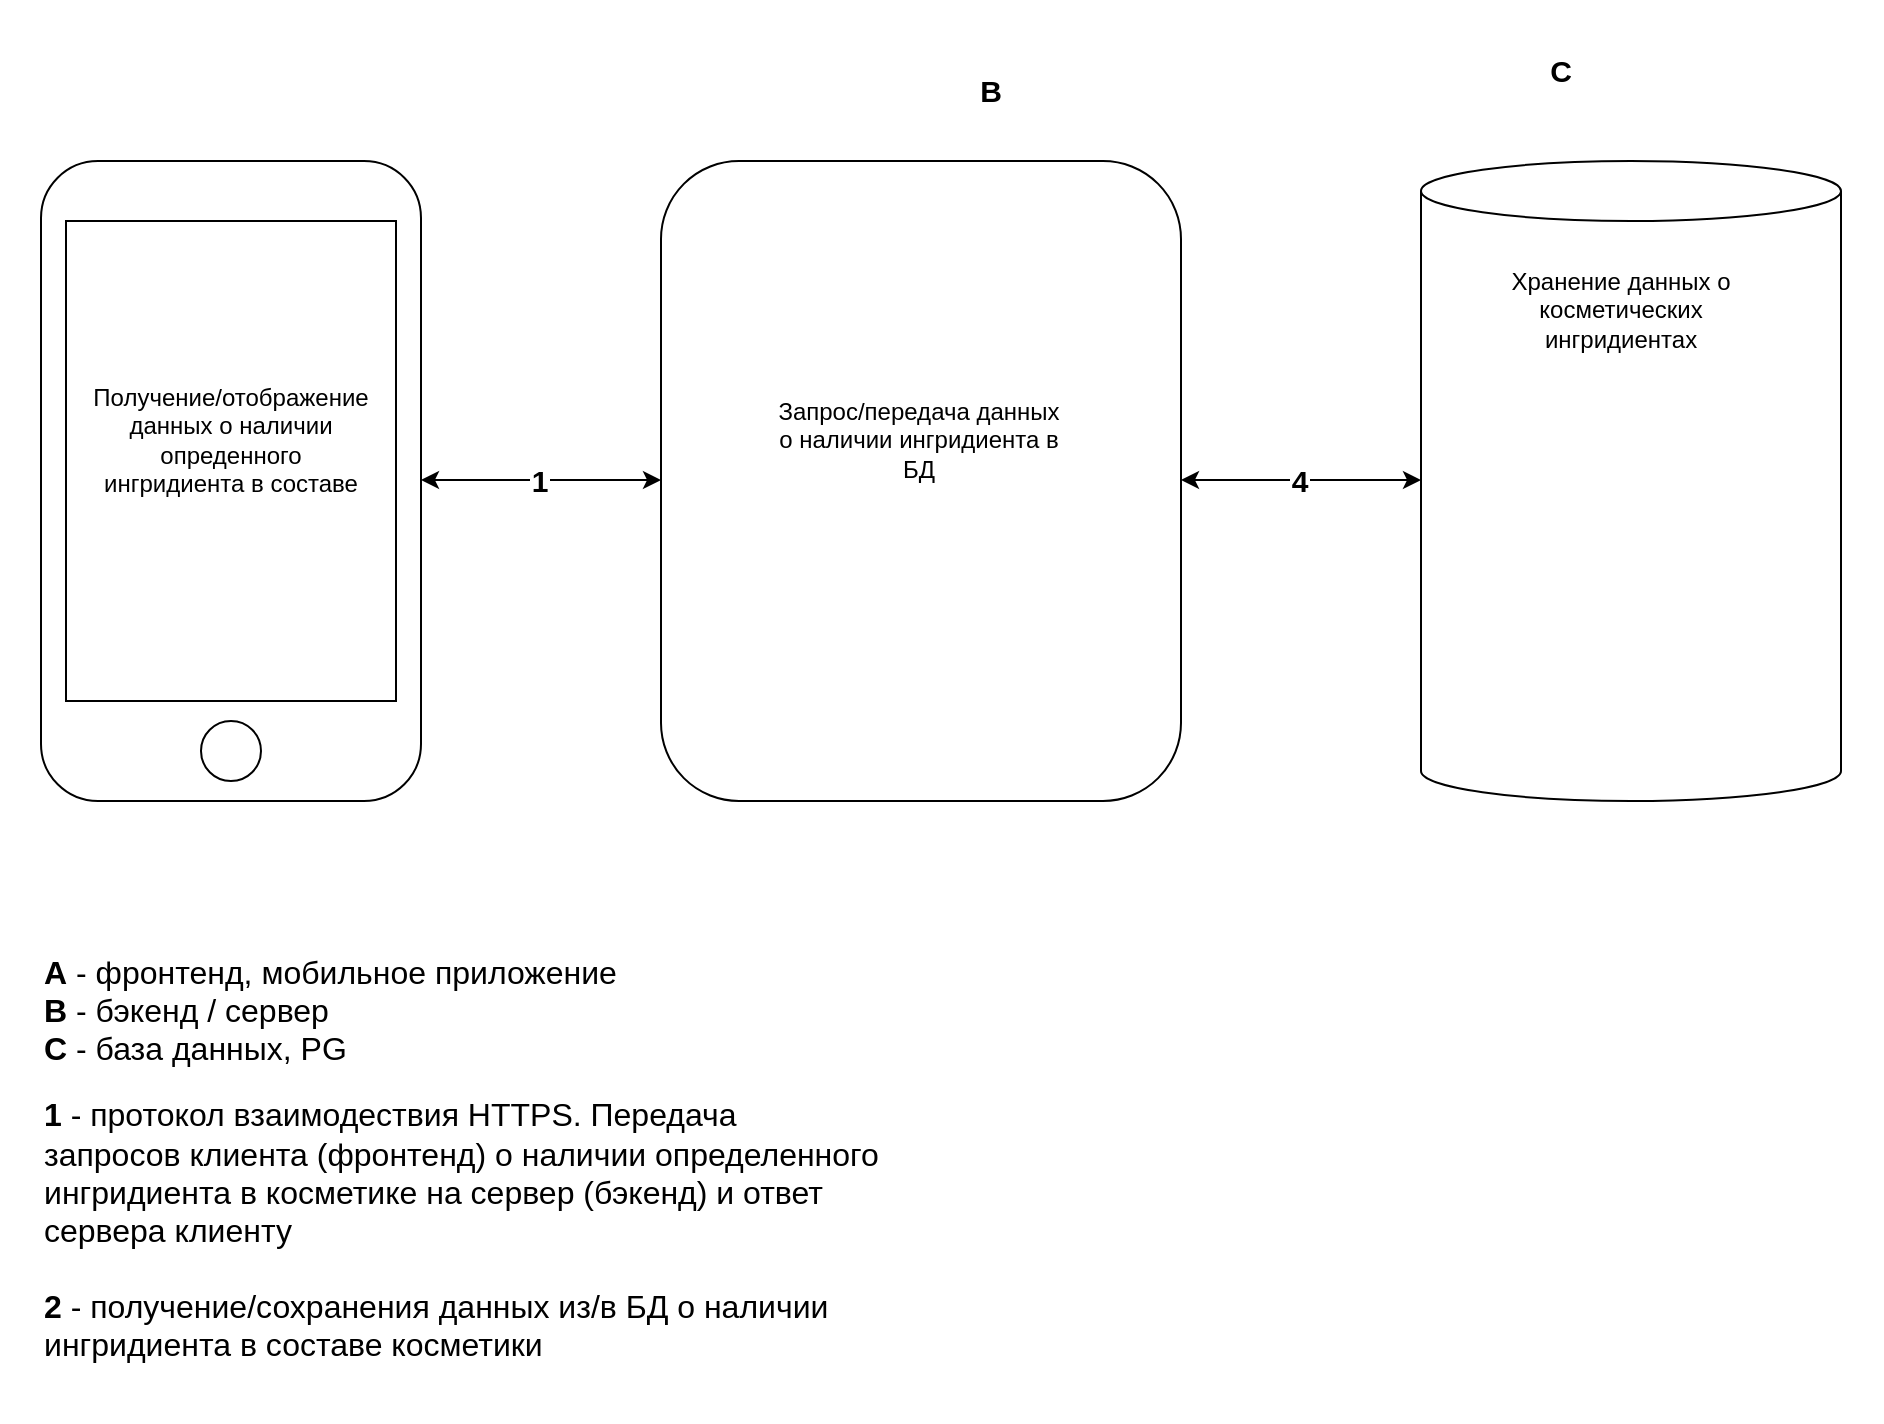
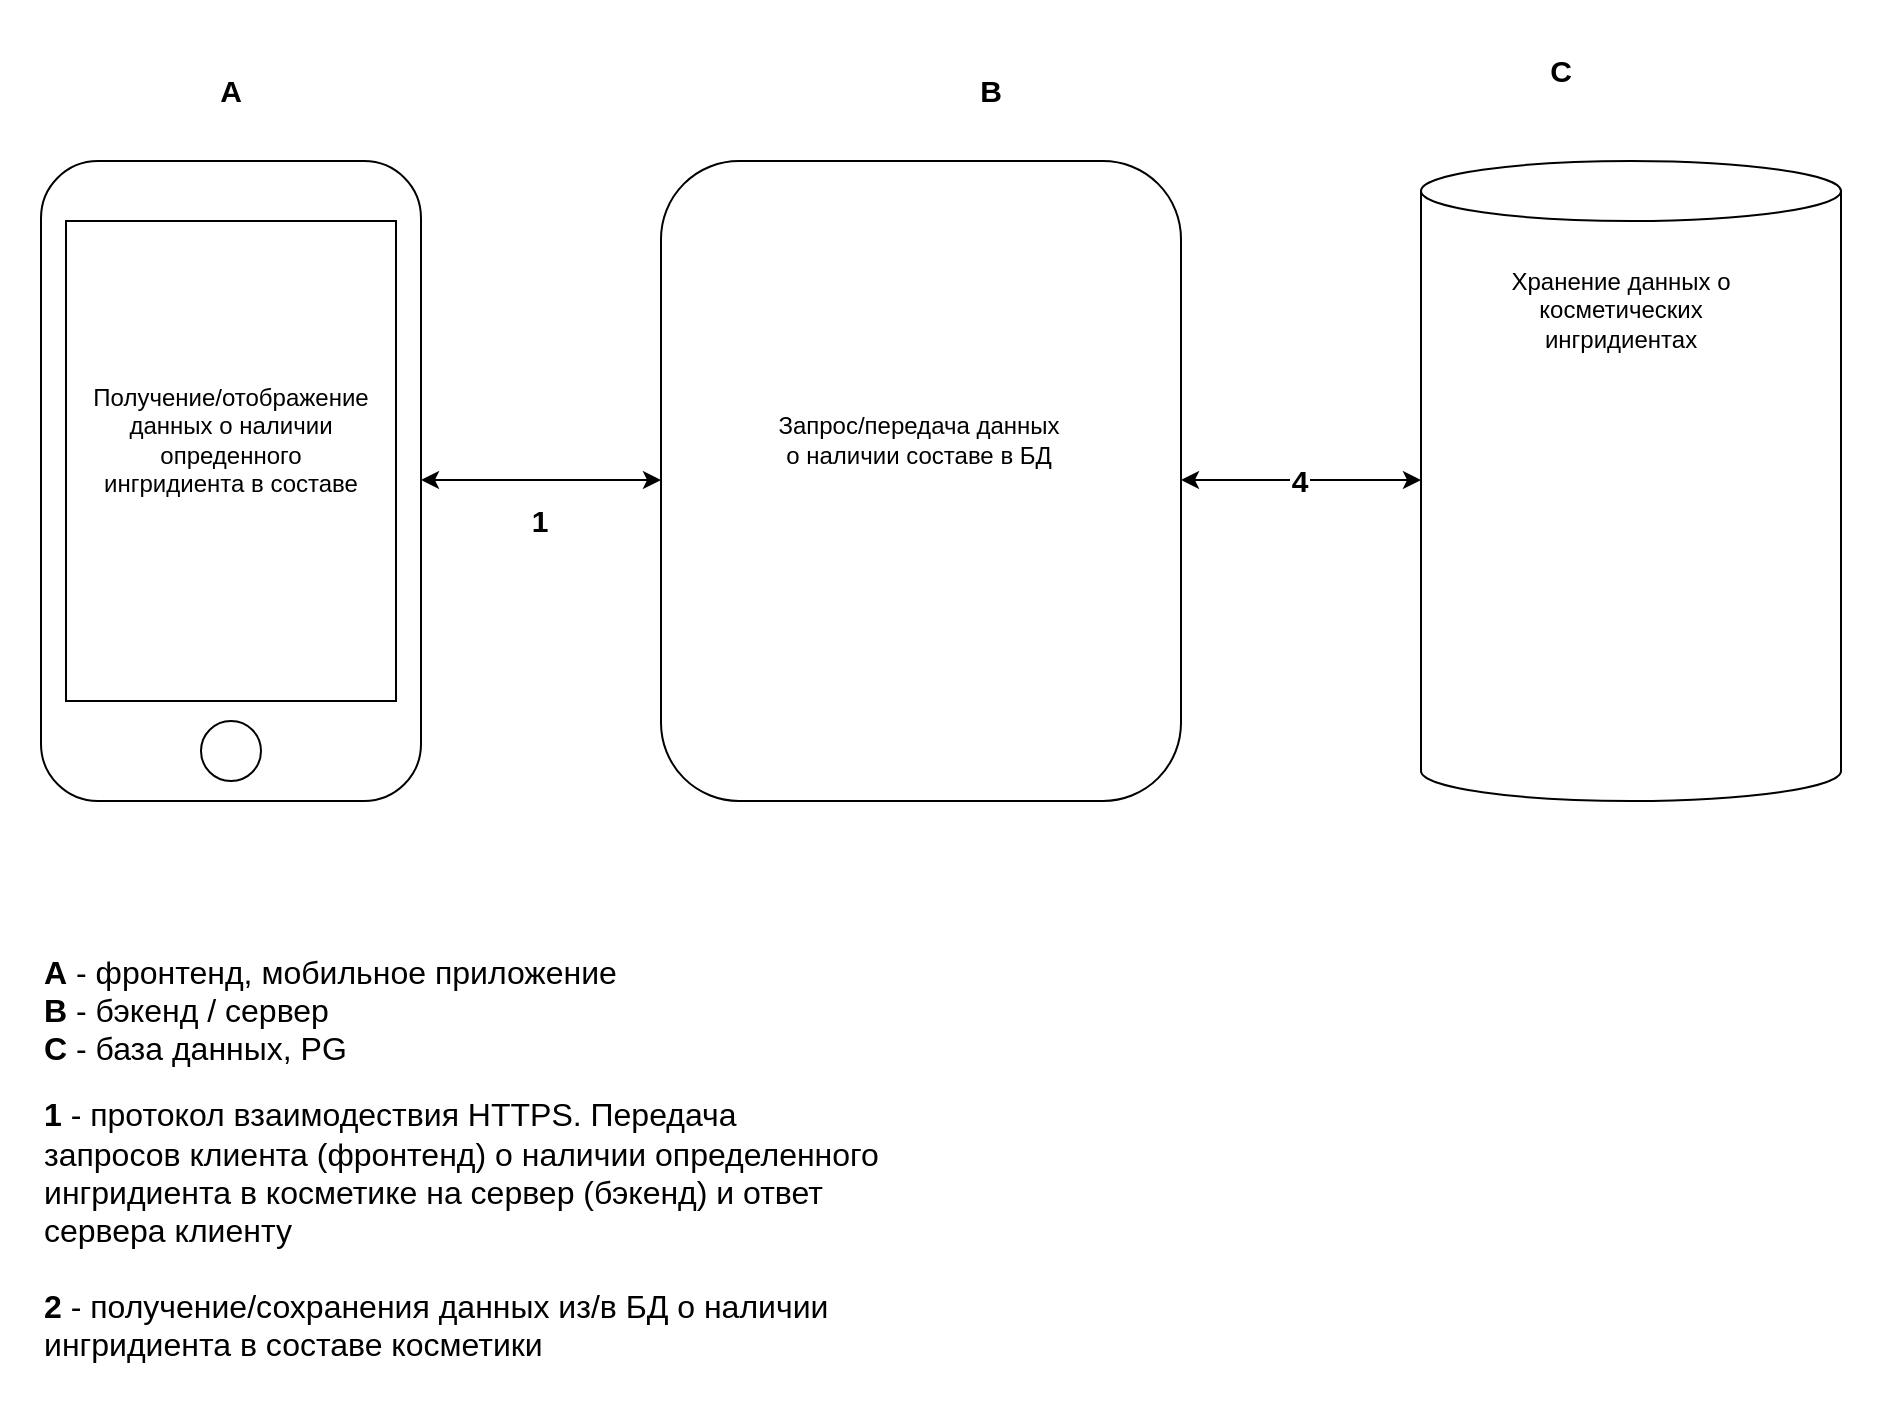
+ <mxCell id="11" value="&lt;font style=&quot;font-size: 15px;&quot;&gt;&lt;b&gt;A&lt;/b&gt;&lt;/font&gt;" style="text;strokeColor=none;align=center;fillColor=none;html=1;verticalAlign=middle;whiteSpace=wrap;rounded=0;" parent="1" vertex="1"><mxGeometry x="92.5" y="30" width="45" height="30" as="geometry" /></mxCell>
- <mxCell id="17" value="Запрос/передача данных о наличии ингридиента в БД" style="text;strokeColor=none;align=center;fillColor=none;html=1;verticalAlign=middle;whiteSpace=wrap;rounded=0;" vertex="1" parent="1"><mxGeometry x="384.38" y="170" width="151.25" height="100" as="geometry" /></mxCell>
+ <mxCell id="17" value="Запрос/передача данных о наличии составе в БД" style="text;strokeColor=none;align=center;fillColor=none;html=1;verticalAlign=middle;whiteSpace=wrap;rounded=0;" vertex="1" parent="1"><mxGeometry x="384.38" y="170" width="151.25" height="100" as="geometry" /></mxCell>
- <mxCell id="8" value="&lt;font style=&quot;font-size: 15px;&quot;&gt;&lt;b&gt;1&lt;/b&gt;&lt;/font&gt;" style="text;strokeColor=none;align=center;fillColor=none;html=1;verticalAlign=middle;whiteSpace=wrap;rounded=0;labelBorderColor=#FFFFFF;labelBackgroundColor=#FFFFFF;" parent="1" vertex="1"><mxGeometry x="250" y="220" width="40" height="40" as="geometry" /></mxCell>
+ <mxCell id="8" value="&lt;font style=&quot;font-size: 15px;&quot;&gt;&lt;b&gt;1&lt;/b&gt;&lt;/font&gt;" style="text;strokeColor=none;align=center;fillColor=none;html=1;verticalAlign=middle;whiteSpace=wrap;rounded=0;labelBorderColor=#FFFFFF;labelBackgroundColor=#FFFFFF;" parent="1" vertex="1"><mxGeometry x="250" y="240" width="40" height="40" as="geometry" /></mxCell>
